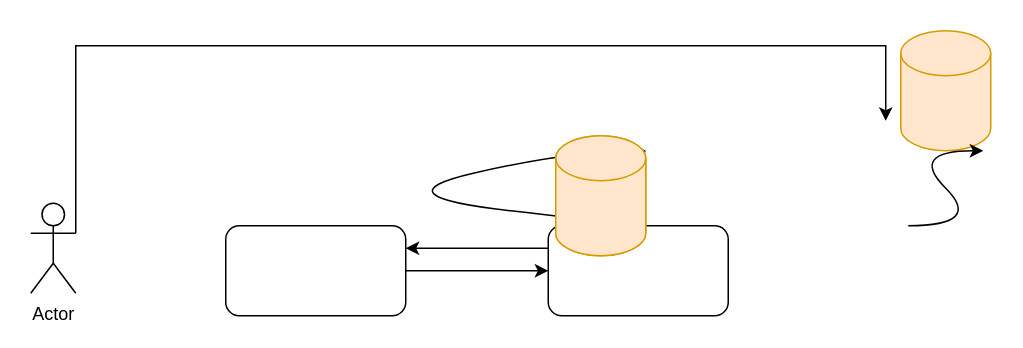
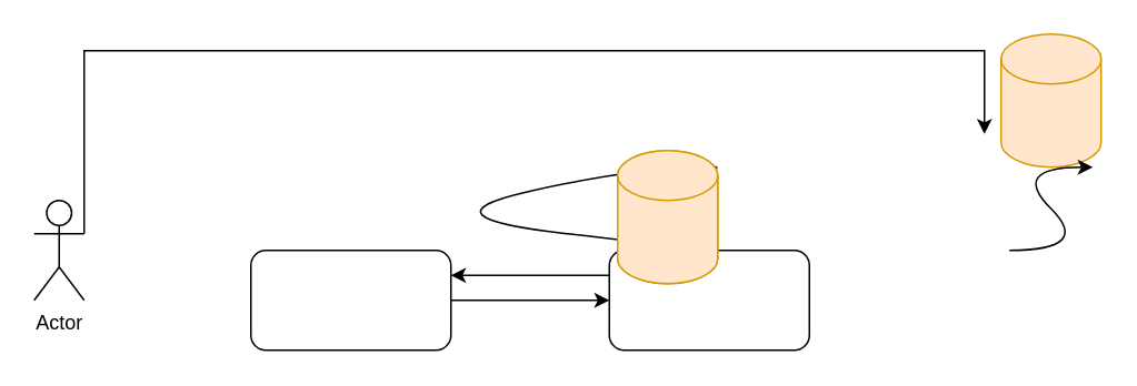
- <mxCell id="8" value="Actor" style="shape=umlActor;verticalLabelPosition=bottom;verticalAlign=top;html=1;outlineConnect=0;" vertex="1" parent="1"><mxGeometry x="20" y="135" width="30" height="60" as="geometry" /></mxCell>
+ <mxCell id="8" value="Actor" style="shape=umlActor;verticalLabelPosition=bottom;verticalAlign=top;html=1;outlineConnect=0;" vertex="1" parent="1"><mxGeometry x="20" y="120" width="30" height="60" as="geometry" /></mxCell>
